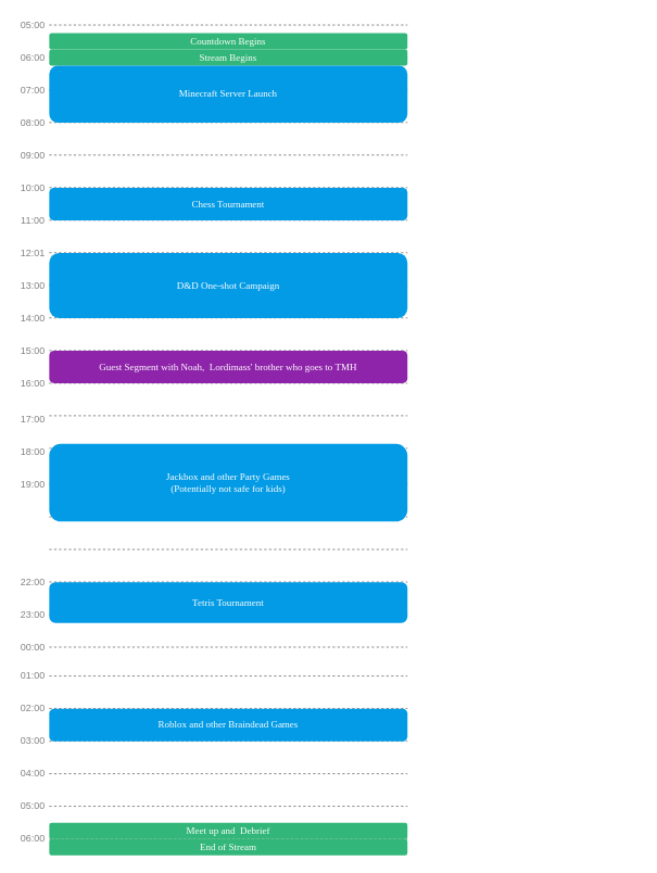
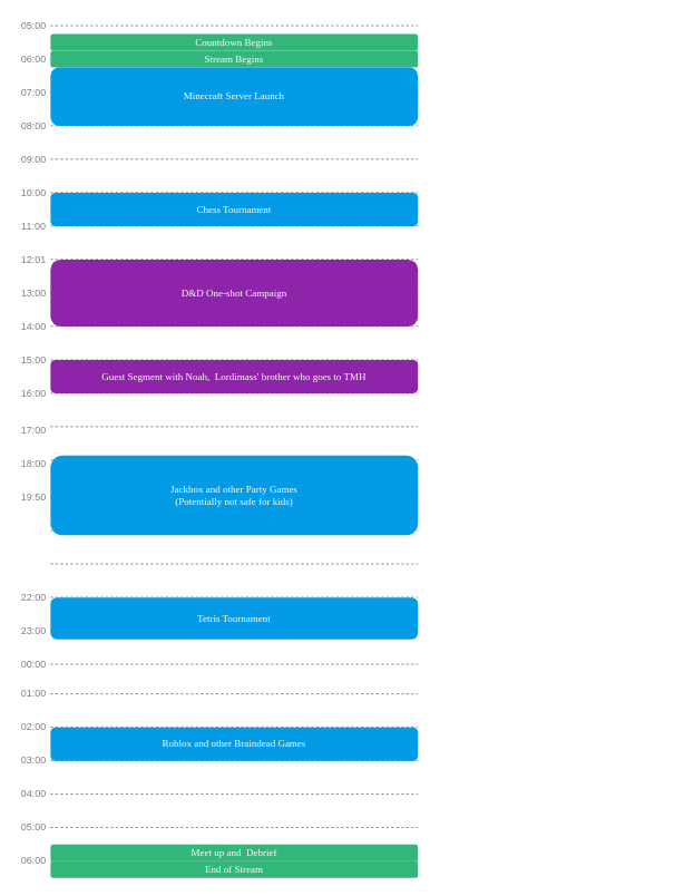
- <mxCell id="33" value="D&amp;amp;D One-shot Campaign" style="rounded=1;whiteSpace=wrap;html=1;fillColor=#039BE5;strokeColor=none;fontFamily=Omnes Pro;fontSource=https%3A%2F%2Feng.fontke.com%2Ffont%2F16642106%2Fdownload%2Flogin;fontColor=#FFFFFF;" vertex="1" parent="2"><mxGeometry y="280" width="440" height="80" as="geometry" /></mxCell>
+ <mxCell id="33" value="D&amp;amp;D One-shot Campaign" style="rounded=1;whiteSpace=wrap;html=1;fillColor=#8e24aa;strokeColor=none;fontFamily=Omnes Pro;fontSource=https%3A%2F%2Feng.fontke.com%2Ffont%2F16642106%2Fdownload%2Flogin;fontColor=#FFFFFF;" vertex="1" parent="2"><mxGeometry y="280" width="440" height="80" as="geometry" /></mxCell>
- <mxCell id="54" value="19:00" style="text;html=1;align=center;verticalAlign=middle;whiteSpace=wrap;rounded=0;fontColor=#808080;" vertex="1" parent="1"><mxGeometry x="20" y="584.5" width="40" height="20" as="geometry" /></mxCell>
+ <mxCell id="54" value="19:50" style="text;html=1;align=center;verticalAlign=middle;whiteSpace=wrap;rounded=0;fontColor=#808080;" vertex="1" parent="1"><mxGeometry x="20" y="584.5" width="40" height="20" as="geometry" /></mxCell>
